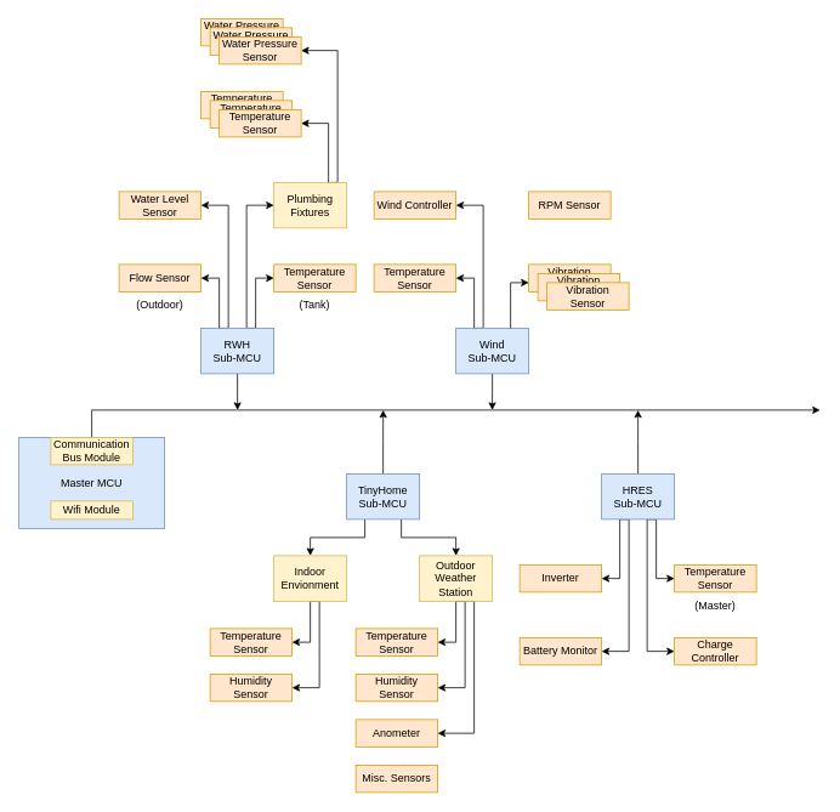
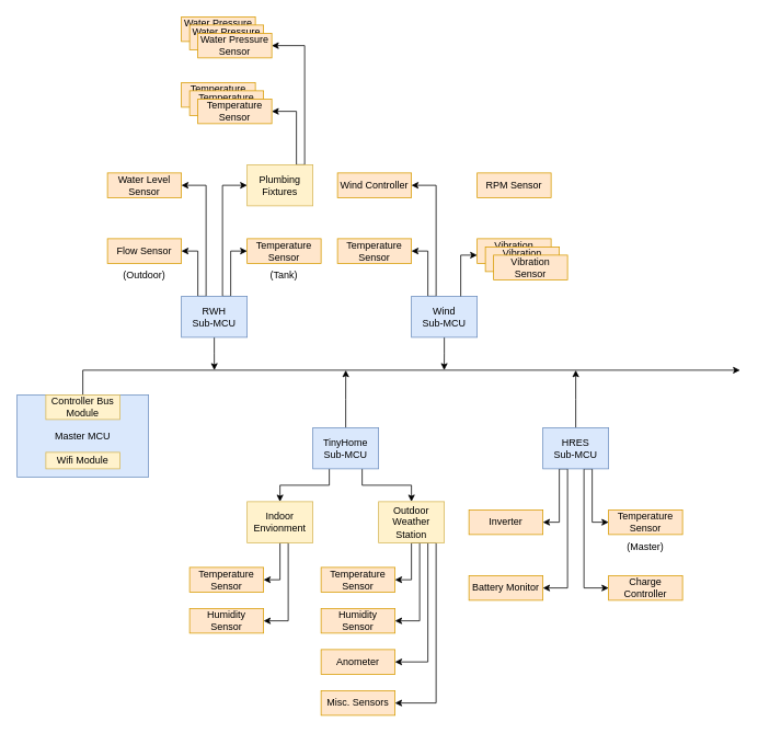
- <mxCell id="25" value="Communication Bus Module" style="rounded=0;whiteSpace=wrap;html=1;fillColor=#fff2cc;strokeColor=#d6b656;" vertex="1" parent="1"><mxGeometry x="55" y="480" width="90" height="30" as="geometry" /></mxCell>
+ <mxCell id="25" value="Controller Bus Module" style="rounded=0;whiteSpace=wrap;html=1;fillColor=#fff2cc;strokeColor=#d6b656;" vertex="1" parent="1"><mxGeometry x="55" y="480" width="90" height="30" as="geometry" /></mxCell>
+ <mxCell id="40" style="edgeStyle=orthogonalEdgeStyle;rounded=0;orthogonalLoop=1;jettySize=auto;html=1;exitX=0.5;exitY=1;exitDx=0;exitDy=0;entryX=1;entryY=0.5;entryDx=0;entryDy=0;" edge="1" parent="1" source="41" target="51"><mxGeometry relative="1" as="geometry"><Array as="points"><mxPoint x="530" y="660" /><mxPoint x="530" y="855" /></Array></mxGeometry></mxCell>
